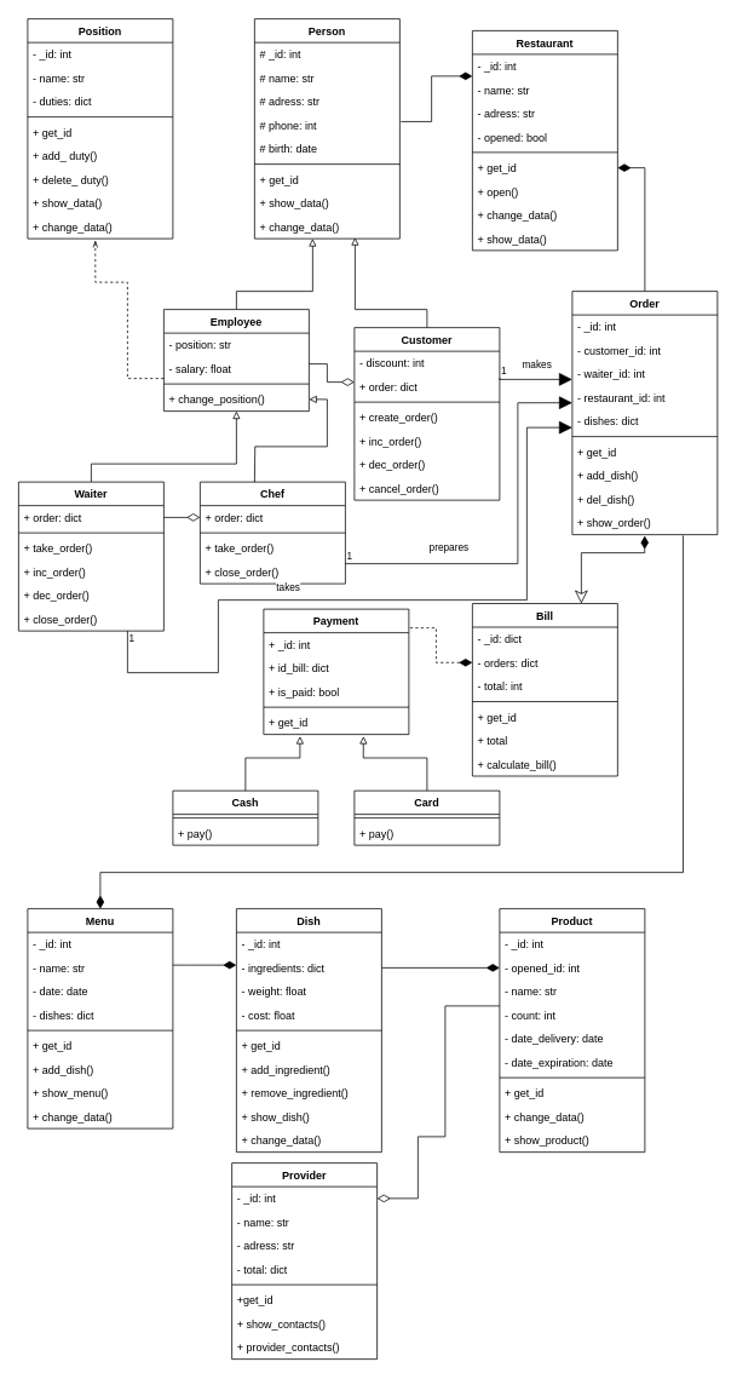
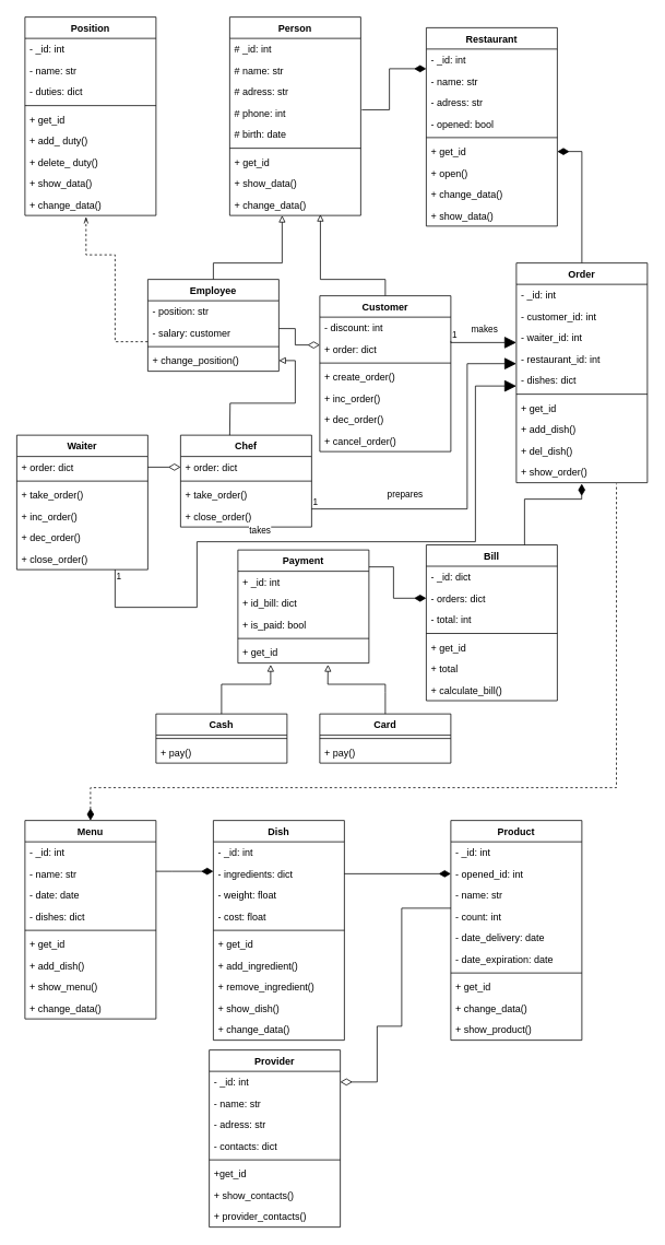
- <mxCell id="6" value="- salary: float&#10;" style="text;strokeColor=none;fillColor=none;align=left;verticalAlign=top;spacingLeft=4;spacingRight=4;overflow=hidden;rotatable=0;points=[[0,0.5],[1,0.5]];portConstraint=eastwest;" parent="4" vertex="1"><mxGeometry y="52" width="160" height="26" as="geometry" /></mxCell>
+ <mxCell id="6" value="- salary: customer&#10;" style="text;strokeColor=none;fillColor=none;align=left;verticalAlign=top;spacingLeft=4;spacingRight=4;overflow=hidden;rotatable=0;points=[[0,0.5],[1,0.5]];portConstraint=eastwest;" parent="4" vertex="1"><mxGeometry y="52" width="160" height="26" as="geometry" /></mxCell>
- <mxCell id="92" value="" style="edgeStyle=orthogonalEdgeStyle;rounded=0;orthogonalLoop=1;jettySize=auto;html=1;endArrow=block;endFill=0;exitX=0.5;exitY=0;exitDx=0;exitDy=0;entryX=0.5;entryY=1;entryDx=0;entryDy=0;" parent="1" source="93" edge="1" target="4"><mxGeometry relative="1" as="geometry"><mxPoint x="240" y="550" as="sourcePoint" /><mxPoint x="260" y="480" as="targetPoint" /><Array as="points"><mxPoint x="100" y="510" /><mxPoint x="260" y="510" /></Array></mxGeometry></mxCell>
- <mxCell id="136" value="" style="edgeStyle=orthogonalEdgeStyle;rounded=0;orthogonalLoop=1;jettySize=auto;html=1;startArrow=diamondThin;startFill=1;endArrow=classic;endFill=0;startSize=12;endSize=12;strokeColor=default;entryX=0.75;entryY=0;entryDx=0;entryDy=0;exitX=0.499;exitY=1.05;exitDx=0;exitDy=0;exitPerimeter=0;" parent="1" source="29" target="128" edge="1"><mxGeometry relative="1" as="geometry"><mxPoint x="710" y="550" as="sourcePoint" /><mxPoint x="639.36" y="550" as="targetPoint" /><Array as="points"><mxPoint x="710" y="608" /><mxPoint x="640" y="608" /></Array></mxGeometry></mxCell>
+ <mxCell id="136" value="" style="edgeStyle=orthogonalEdgeStyle;rounded=0;orthogonalLoop=1;jettySize=auto;html=1;startArrow=diamondThin;startFill=1;endArrow=none;endFill=0;startSize=12;endSize=12;strokeColor=default;entryX=0.75;entryY=0;entryDx=0;entryDy=0;exitX=0.499;exitY=1.05;exitDx=0;exitDy=0;exitPerimeter=0;" parent="1" source="29" target="128" edge="1"><mxGeometry relative="1" as="geometry"><mxPoint x="710" y="550" as="sourcePoint" /><mxPoint x="639.36" y="550" as="targetPoint" /><Array as="points"><mxPoint x="710" y="608" /><mxPoint x="640" y="608" /></Array></mxGeometry></mxCell>
- <mxCell id="110" value="" style="edgeStyle=orthogonalEdgeStyle;rounded=0;orthogonalLoop=1;jettySize=auto;html=1;startArrow=diamondThin;startFill=1;endArrow=none;endFill=0;startSize=12;endSize=12;strokeColor=default;entryX=0.996;entryY=0.15;entryDx=0;entryDy=0;entryPerimeter=0;exitX=0;exitY=0.5;exitDx=0;exitDy=0;dashed=1;" parent="1" source="130" target="111" edge="1"><mxGeometry relative="1" as="geometry"><mxPoint x="480" y="770" as="sourcePoint" /></mxGeometry></mxCell>
+ <mxCell id="110" value="" style="edgeStyle=orthogonalEdgeStyle;rounded=0;orthogonalLoop=1;jettySize=auto;html=1;startArrow=diamondThin;startFill=1;endArrow=none;endFill=0;startSize=12;endSize=12;strokeColor=default;entryX=0.996;entryY=0.15;entryDx=0;entryDy=0;entryPerimeter=0;exitX=0;exitY=0.5;exitDx=0;exitDy=0;" parent="1" source="130" target="111" edge="1"><mxGeometry relative="1" as="geometry"><mxPoint x="480" y="770" as="sourcePoint" /></mxGeometry></mxCell>
- <mxCell id="125" style="edgeStyle=orthogonalEdgeStyle;rounded=0;orthogonalLoop=1;jettySize=auto;html=1;endArrow=none;endFill=0;exitX=0.5;exitY=0;exitDx=0;exitDy=0;startArrow=diamondThin;startFill=1;startSize=12;entryX=0.764;entryY=1.043;entryDx=0;entryDy=0;entryPerimeter=0;" parent="1" source="62" target="29" edge="1"><mxGeometry relative="1" as="geometry"><mxPoint x="752" y="540" as="targetPoint" /><mxPoint x="120" y="800" as="sourcePoint" /><Array as="points"><mxPoint x="110" y="960" /><mxPoint x="752" y="960" /></Array></mxGeometry></mxCell>
+ <mxCell id="125" style="edgeStyle=orthogonalEdgeStyle;rounded=0;orthogonalLoop=1;jettySize=auto;html=1;endArrow=none;endFill=0;exitX=0.5;exitY=0;exitDx=0;exitDy=0;startArrow=diamondThin;startFill=1;startSize=12;entryX=0.764;entryY=1.043;entryDx=0;entryDy=0;entryPerimeter=0;dashed=1;" parent="1" source="62" target="29" edge="1"><mxGeometry relative="1" as="geometry"><mxPoint x="752" y="540" as="targetPoint" /><mxPoint x="120" y="800" as="sourcePoint" /><Array as="points"><mxPoint x="110" y="960" /><mxPoint x="752" y="960" /></Array></mxGeometry></mxCell>
- <mxCell id="45" value="- total: dict" style="text;strokeColor=none;fillColor=none;align=left;verticalAlign=top;spacingLeft=4;spacingRight=4;overflow=hidden;rotatable=0;points=[[0,0.5],[1,0.5]];portConstraint=eastwest;" parent="41" vertex="1"><mxGeometry y="104" width="160" height="26" as="geometry" /></mxCell>
+ <mxCell id="45" value="- contacts: dict" style="text;strokeColor=none;fillColor=none;align=left;verticalAlign=top;spacingLeft=4;spacingRight=4;overflow=hidden;rotatable=0;points=[[0,0.5],[1,0.5]];portConstraint=eastwest;" parent="41" vertex="1"><mxGeometry y="104" width="160" height="26" as="geometry" /></mxCell>
